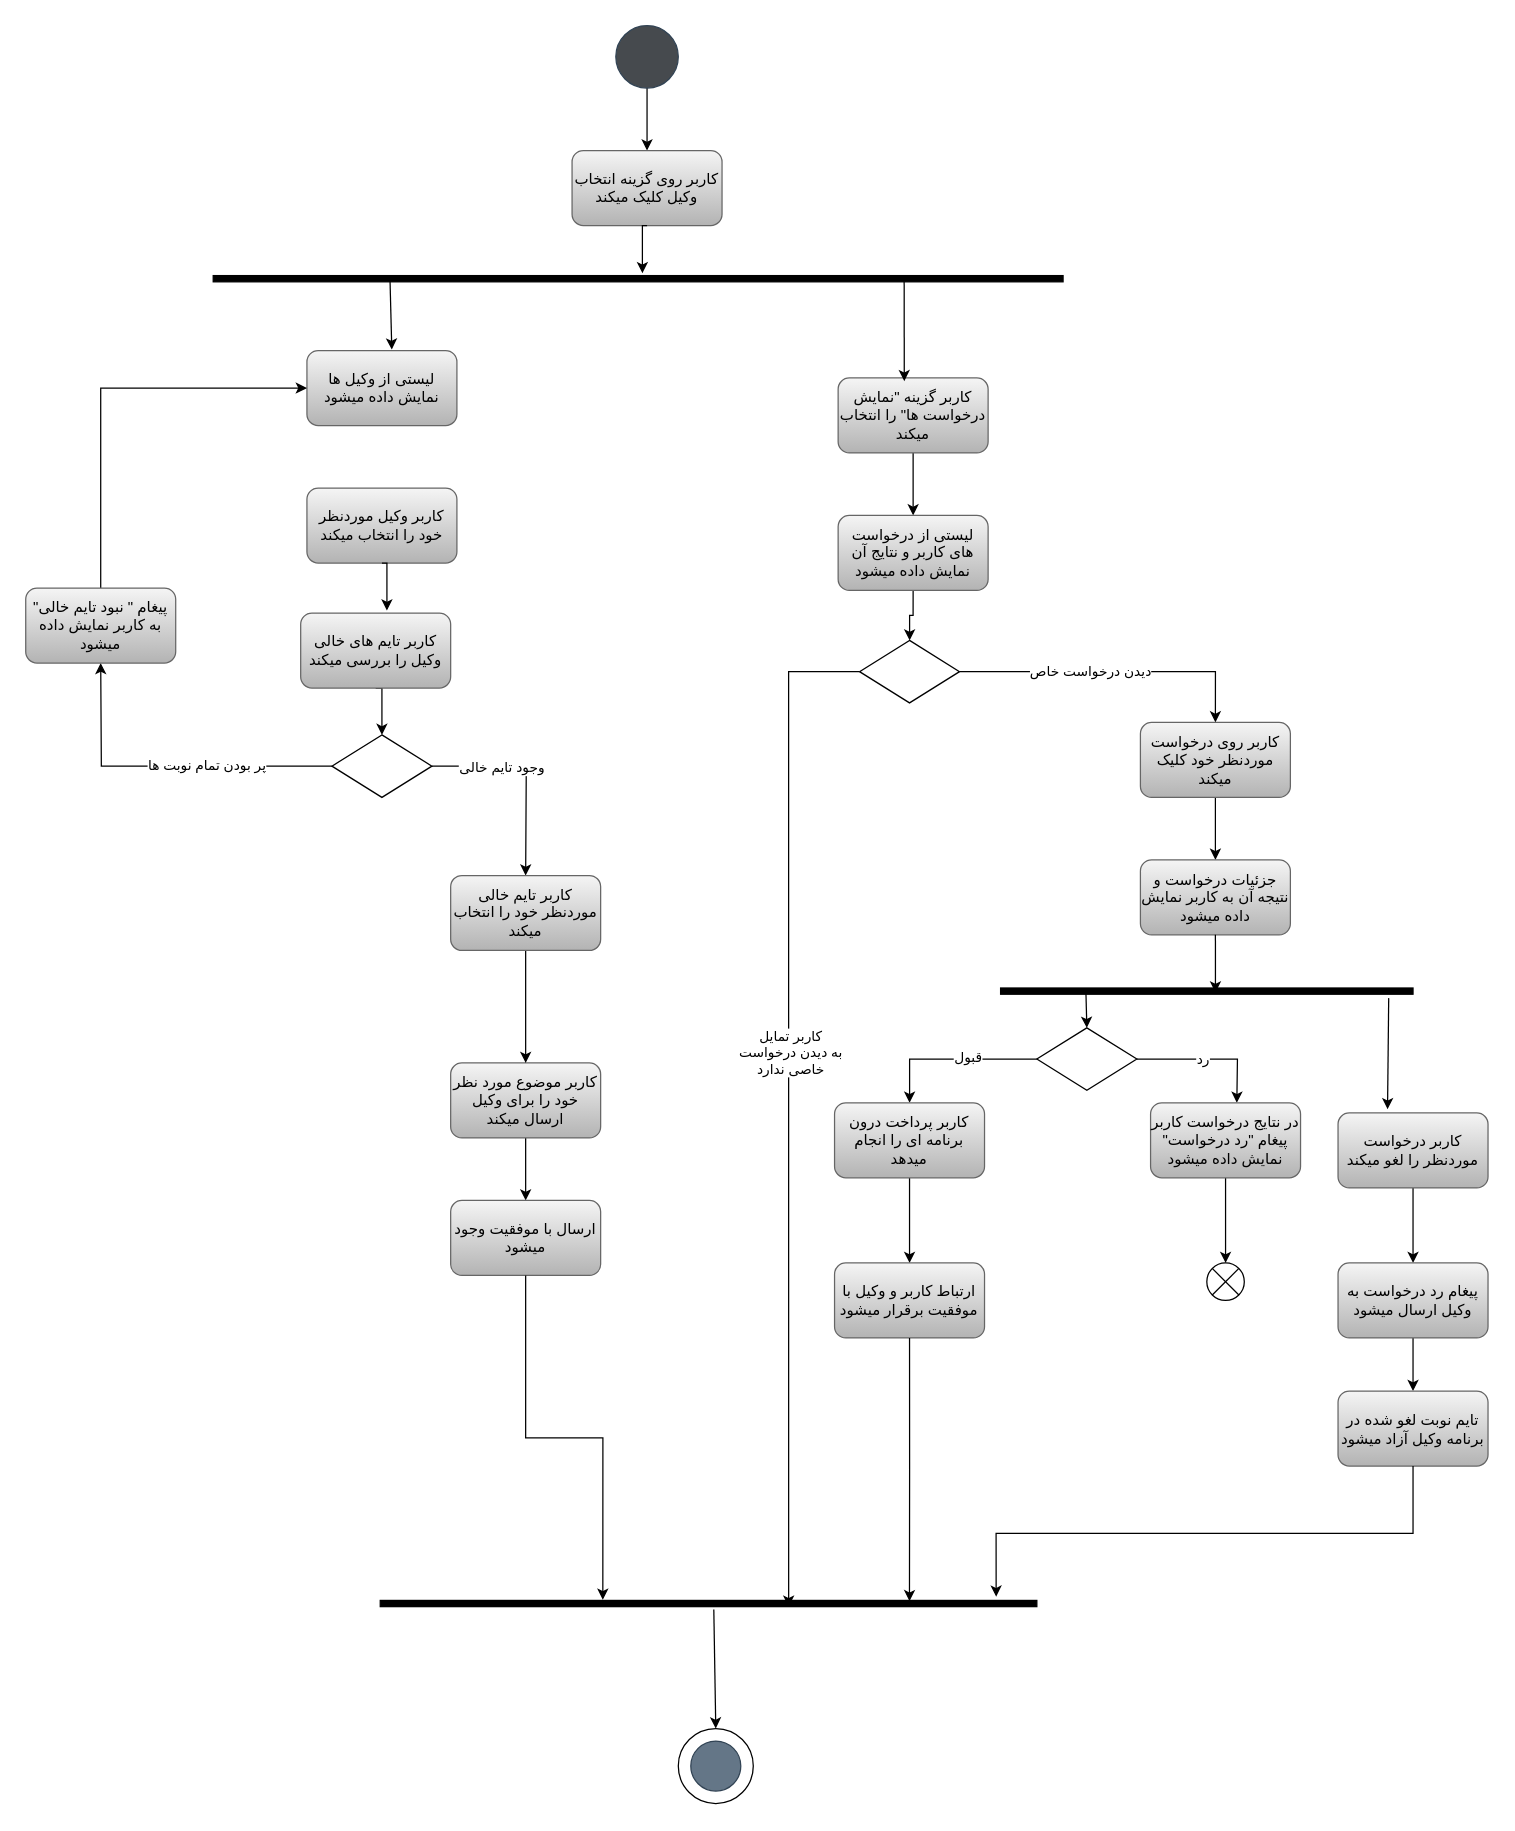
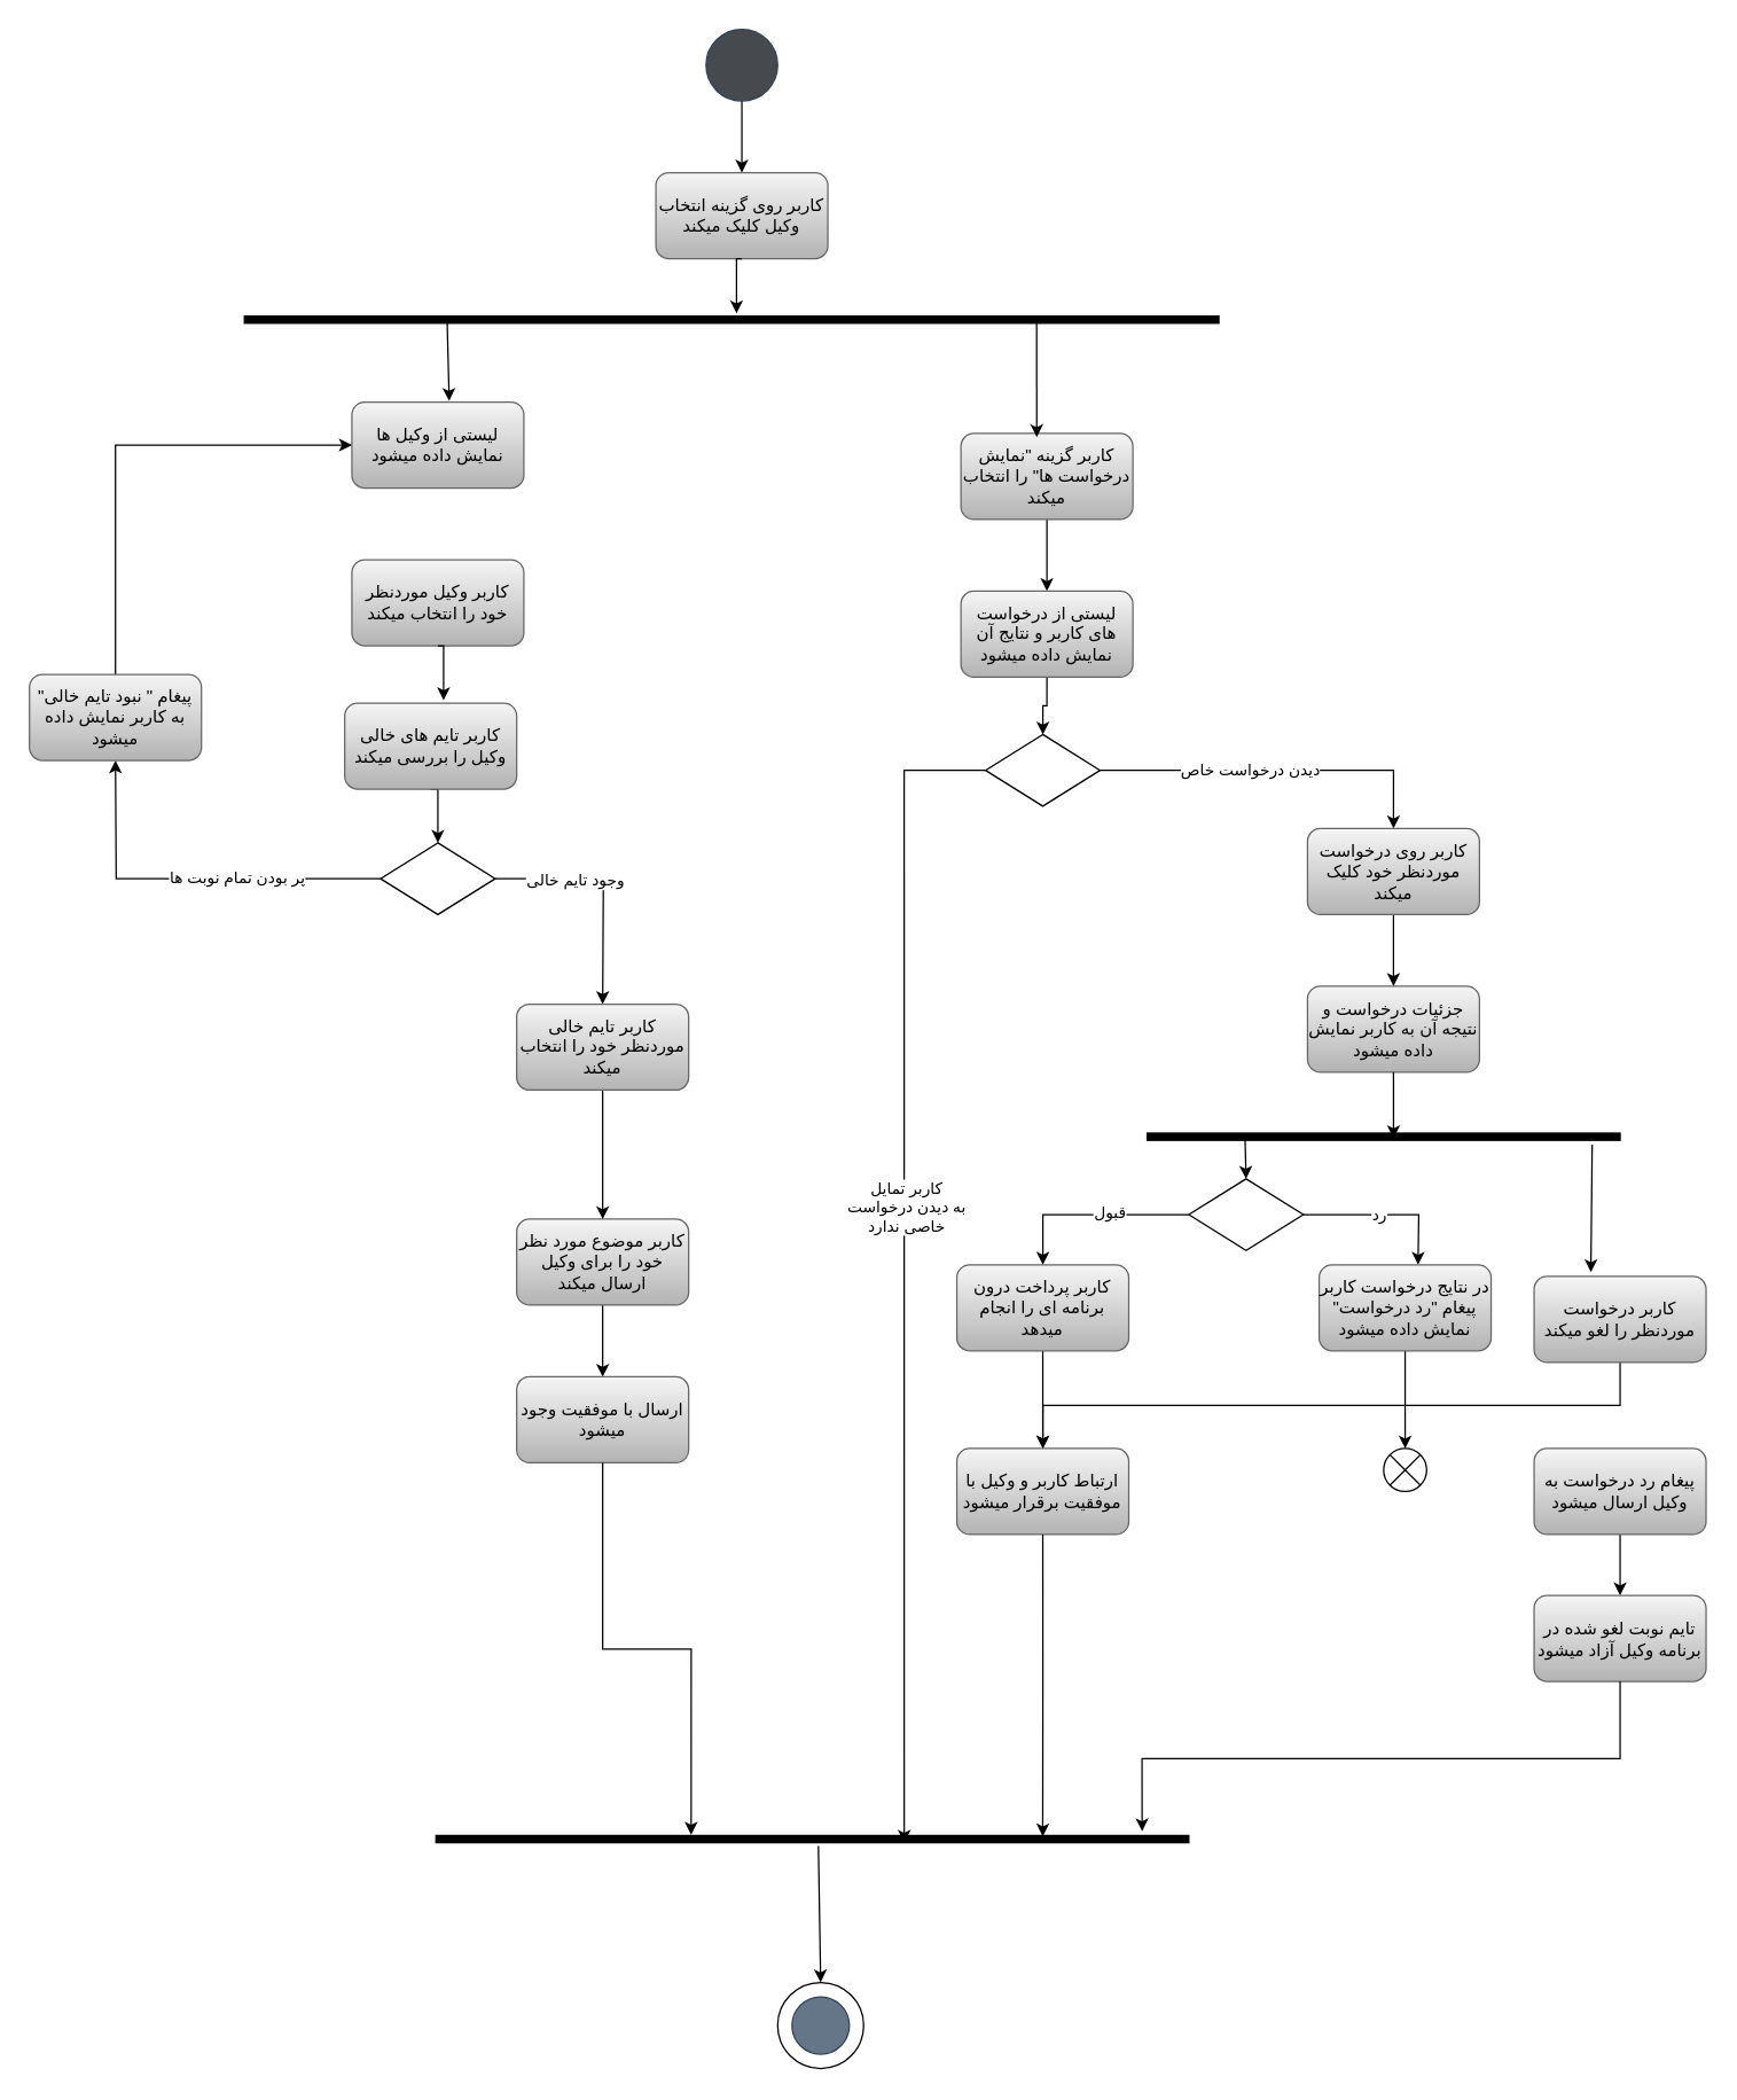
- <mxCell id="46" style="edgeStyle=orthogonalEdgeStyle;rounded=0;orthogonalLoop=1;jettySize=auto;html=1;exitX=0.5;exitY=1;exitDx=0;exitDy=0;entryX=0.5;entryY=0;entryDx=0;entryDy=0;" parent="1" source="47" target="50" edge="1"><mxGeometry relative="1" as="geometry" /></mxCell>
+ <mxCell id="46" style="edgeStyle=orthogonalEdgeStyle;rounded=0;orthogonalLoop=1;jettySize=auto;html=1;exitX=0.5;exitY=1;exitDx=0;exitDy=0;" parent="1" source="47" target="38" edge="1"><mxGeometry relative="1" as="geometry" /></mxCell>
